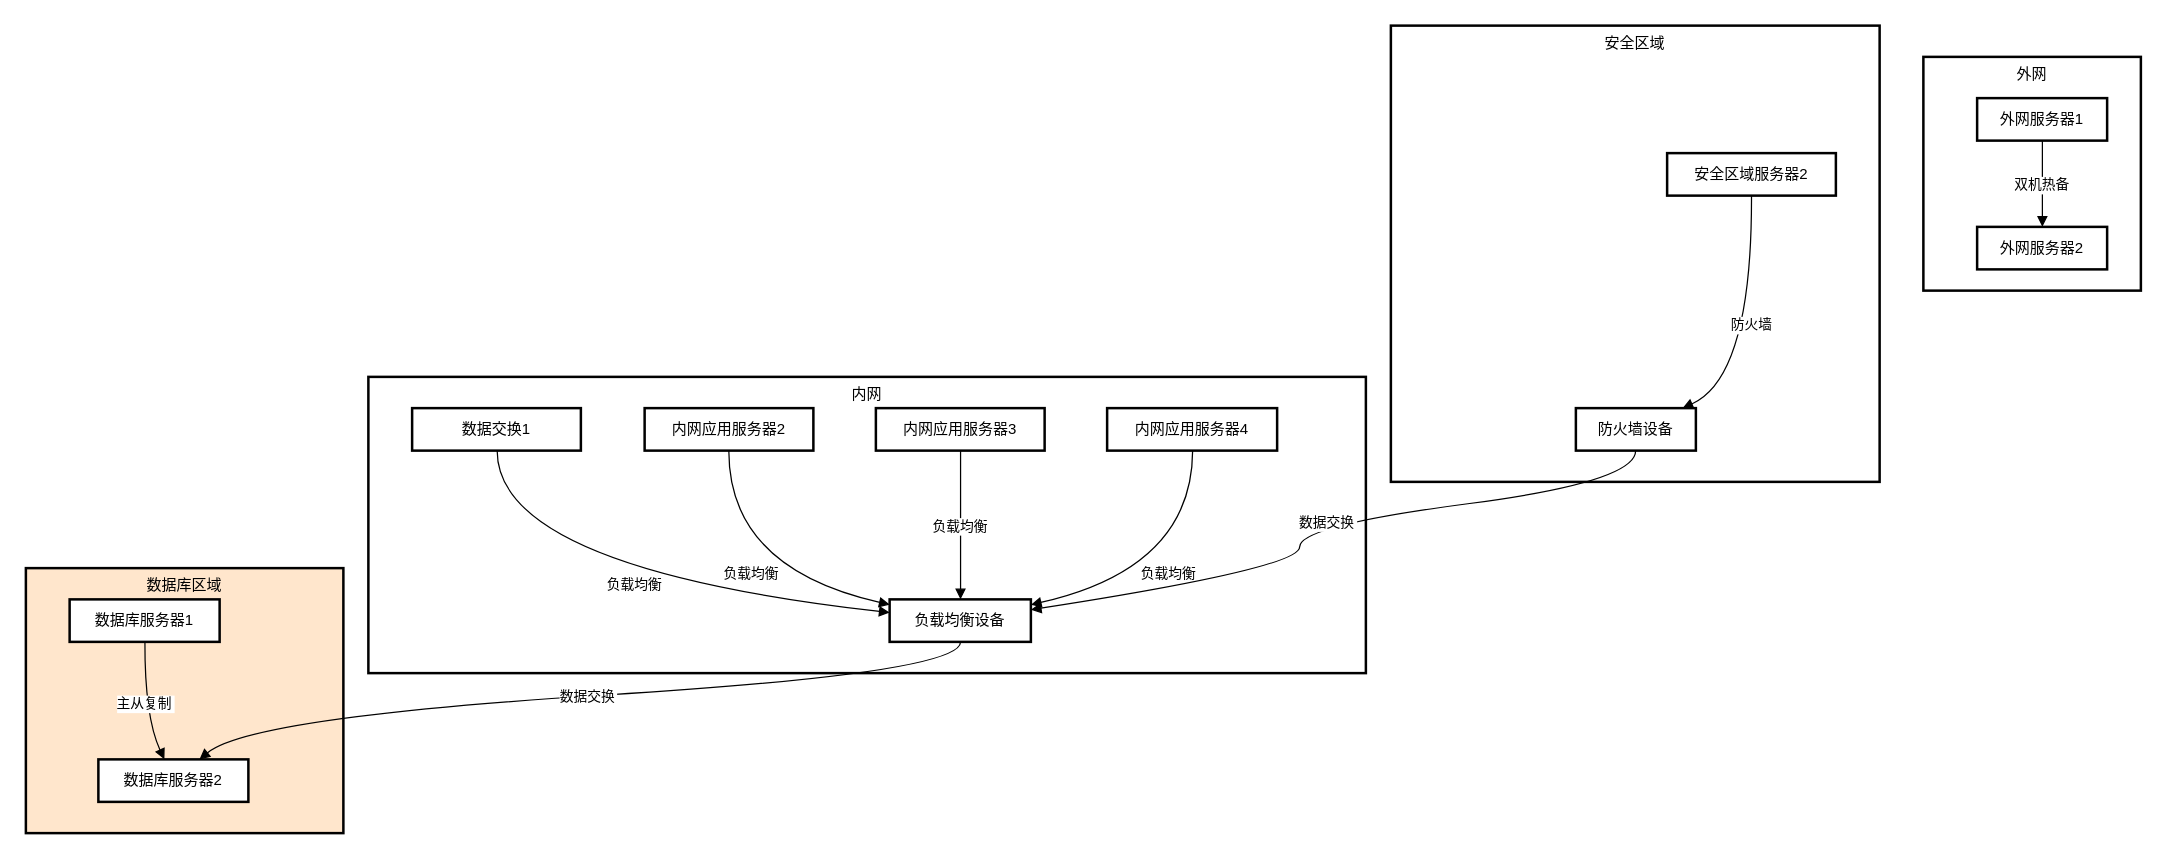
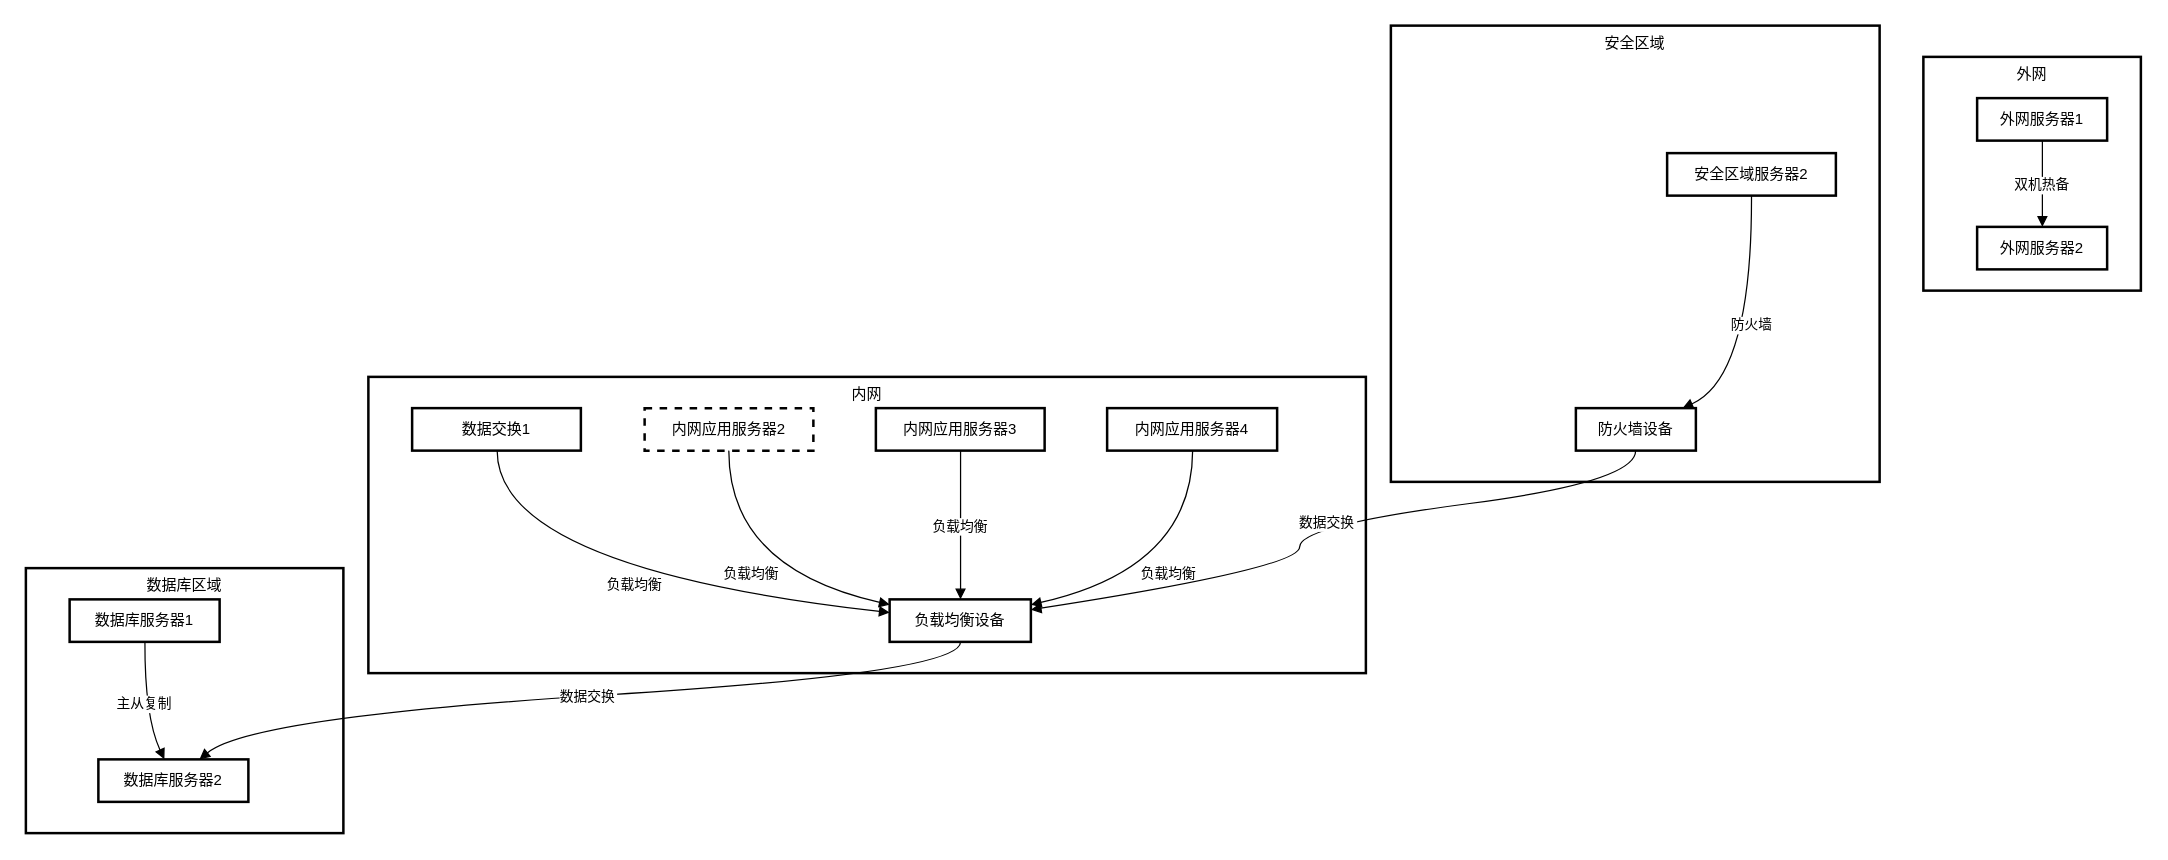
- <mxCell id="11" value="内网应用服务器2" style="whiteSpace=wrap;strokeWidth=2;" vertex="1" parent="1"><mxGeometry x="515" y="326" width="135" height="34" as="geometry" /></mxCell>
+ <mxCell id="11" value="内网应用服务器2" style="whiteSpace=wrap;strokeWidth=2;dashed=1;" vertex="1" parent="1"><mxGeometry x="515" y="326" width="135" height="34" as="geometry" /></mxCell>
- <mxCell id="2" value="数据库区域" style="whiteSpace=wrap;strokeWidth=2;verticalAlign=top;fillColor=#ffe6cc;" vertex="1" parent="1"><mxGeometry x="20" y="454" width="254" height="212" as="geometry" /></mxCell>
+ <mxCell id="2" value="数据库区域" style="whiteSpace=wrap;strokeWidth=2;verticalAlign=top;" vertex="1" parent="1"><mxGeometry x="20" y="454" width="254" height="212" as="geometry" /></mxCell>
